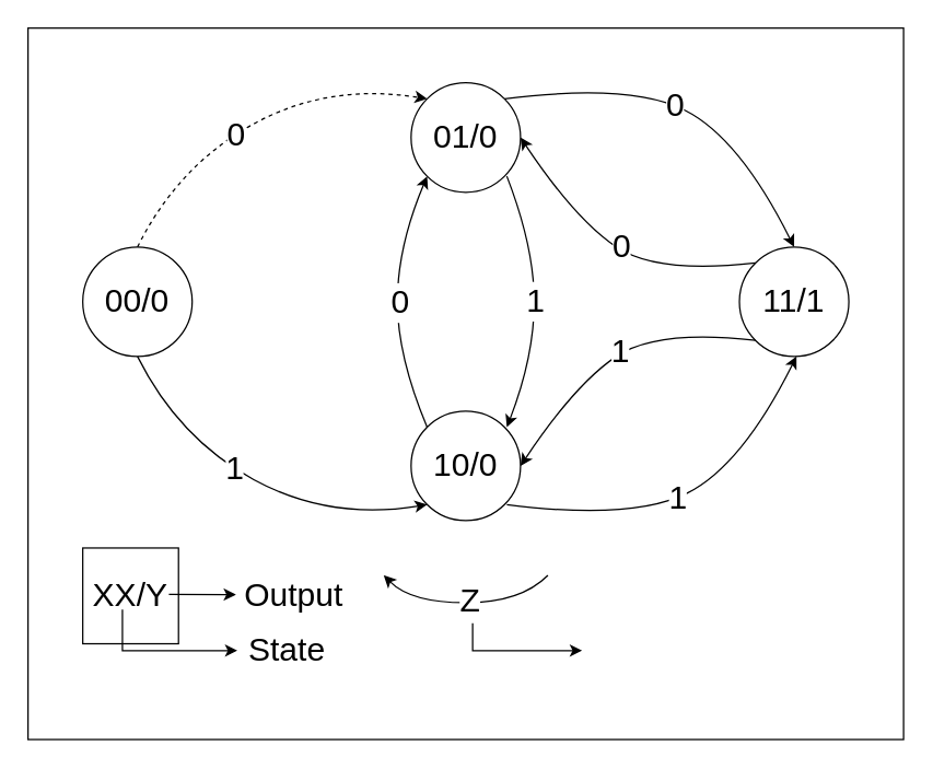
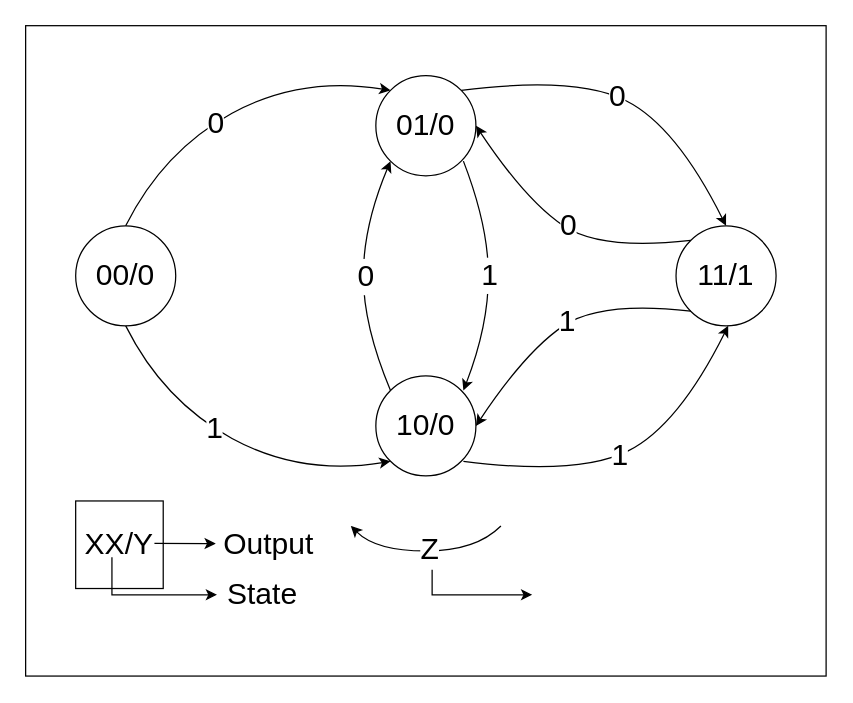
- <mxCell id="7" value="" style="curved=1;endArrow=classic;html=1;rounded=0;exitX=0.5;exitY=0;exitDx=0;exitDy=0;entryX=0;entryY=0;entryDx=0;entryDy=0;fontSize=24;dashed=1;" parent="1" source="3" target="4" edge="1"><mxGeometry width="50" height="50" relative="1" as="geometry"><mxPoint x="70" y="90" as="sourcePoint" /><mxPoint x="120" y="40" as="targetPoint" /><Array as="points"><mxPoint x="130" y="120" /><mxPoint x="240" y="60" /></Array></mxGeometry></mxCell>
+ <mxCell id="7" value="" style="curved=1;endArrow=classic;html=1;rounded=0;exitX=0.5;exitY=0;exitDx=0;exitDy=0;entryX=0;entryY=0;entryDx=0;entryDy=0;fontSize=24;" parent="1" source="3" target="4" edge="1"><mxGeometry width="50" height="50" relative="1" as="geometry"><mxPoint x="70" y="90" as="sourcePoint" /><mxPoint x="120" y="40" as="targetPoint" /><Array as="points"><mxPoint x="130" y="120" /><mxPoint x="240" y="60" /></Array></mxGeometry></mxCell>
